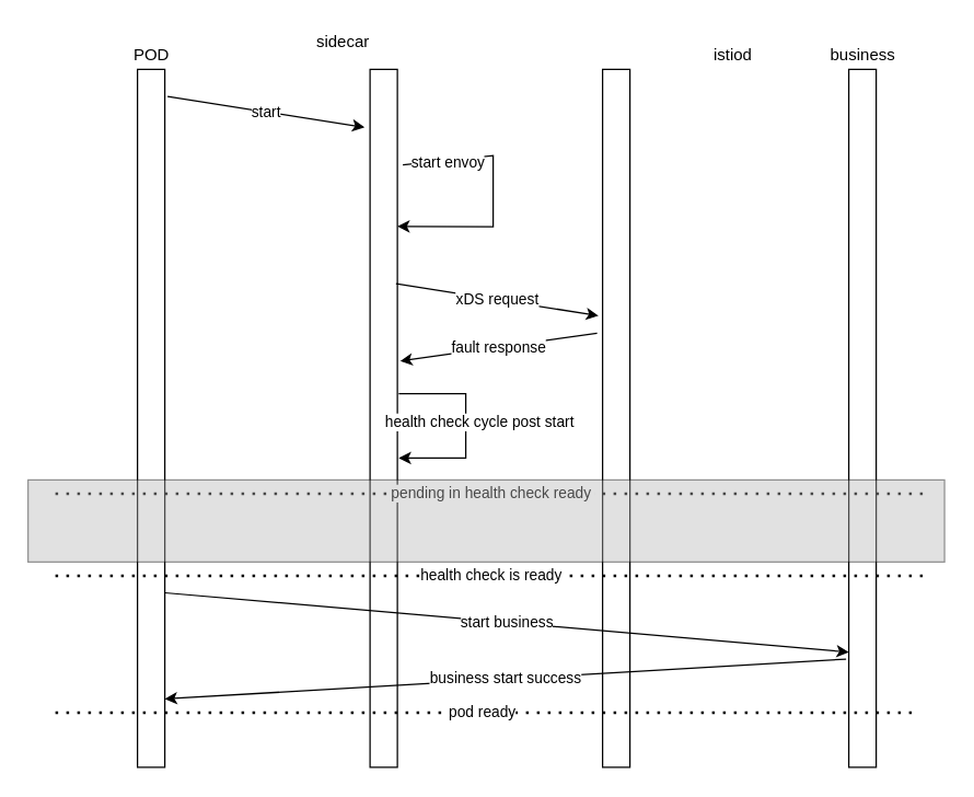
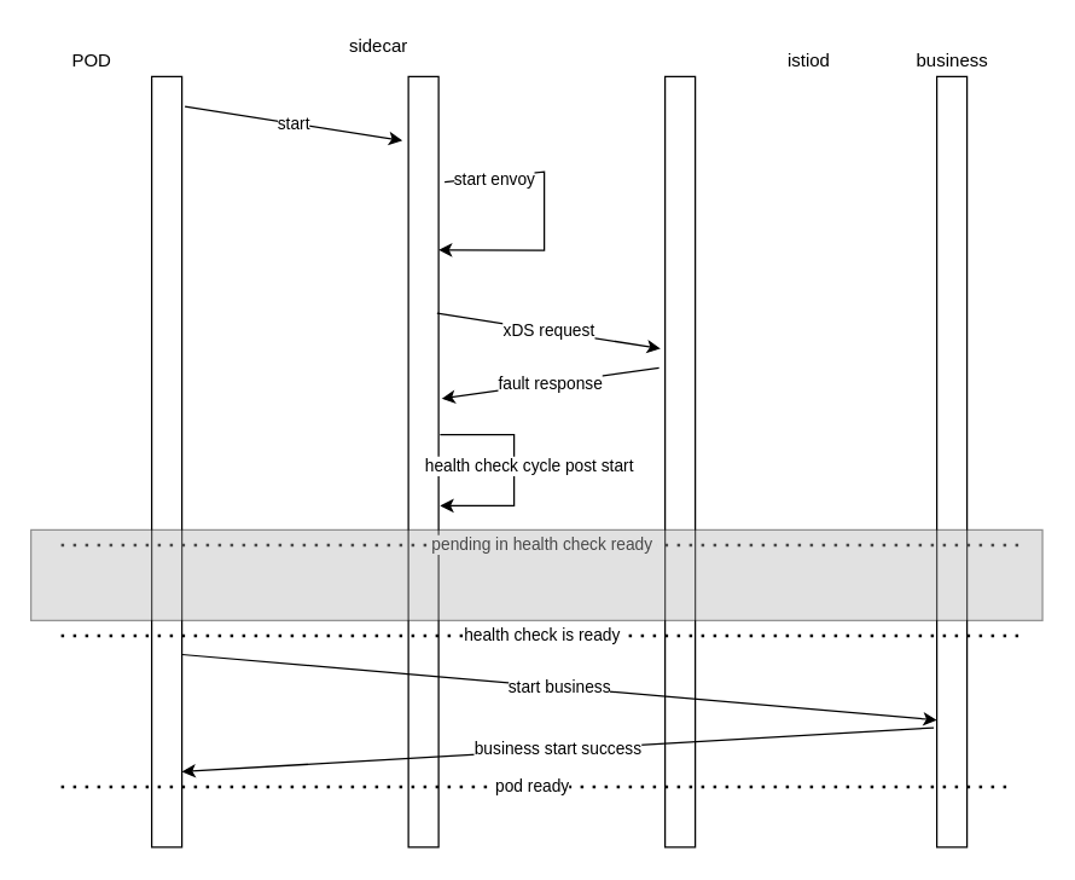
- <mxCell id="6" value="POD" style="text;html=1;align=center;verticalAlign=middle;resizable=0;points=[];autosize=1;strokeColor=none;fillColor=none;" vertex="1" parent="1"><mxGeometry x="90" y="30" width="40" height="20" as="geometry" /></mxCell>
+ <mxCell id="6" value="POD" style="text;html=1;align=center;verticalAlign=middle;resizable=0;points=[];autosize=1;strokeColor=none;fillColor=none;" vertex="1" parent="1"><mxGeometry x="40" y="30" width="40" height="20" as="geometry" /></mxCell>
